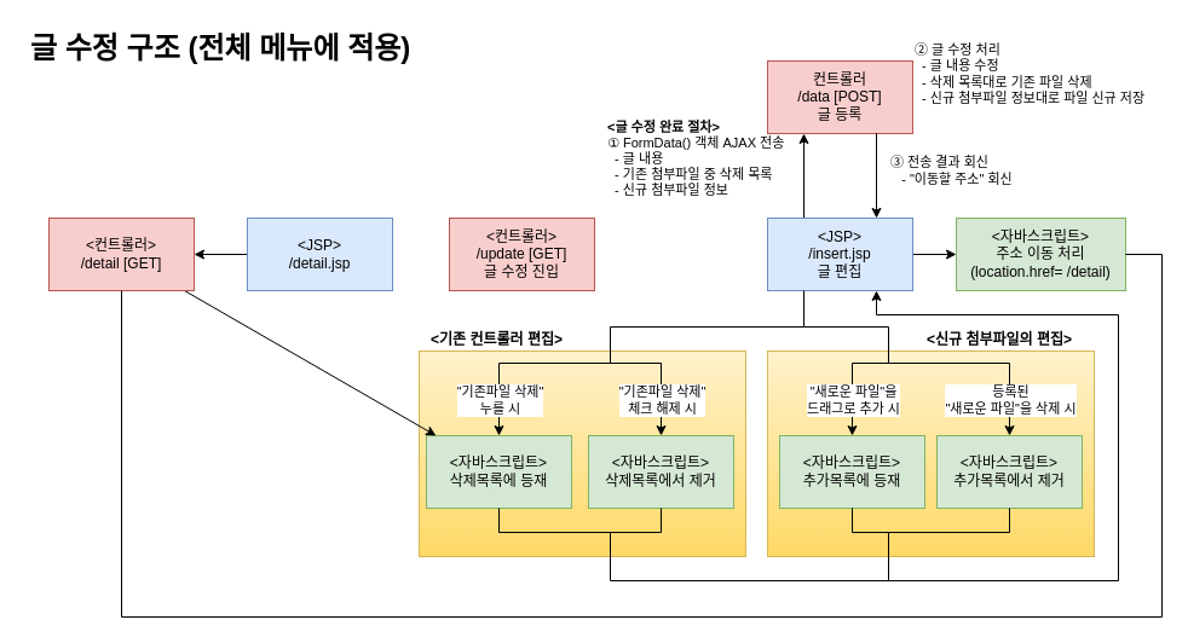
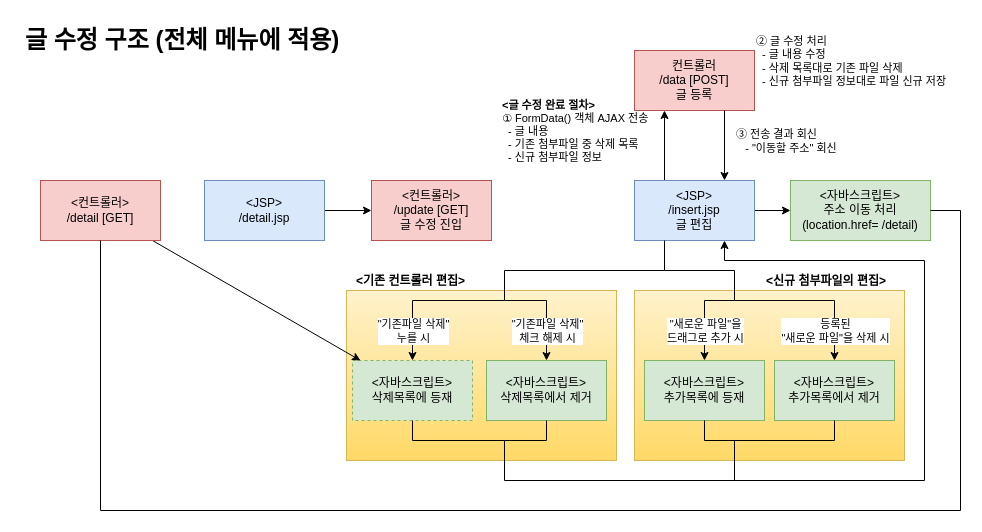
- <mxCell id="27" value="" style="edgeStyle=none;rounded=0;html=1;endArrow=classic;endFill=1;" edge="1" parent="1" source="28" target="35"><mxGeometry relative="1" as="geometry" /></mxCell>
+ <mxCell id="27" value="" style="edgeStyle=none;rounded=0;html=1;endArrow=classic;endFill=1;" edge="1" parent="1" source="28" target="5"><mxGeometry relative="1" as="geometry" /></mxCell>
- <mxCell id="17" value="&amp;lt;자바스크립트&amp;gt;&lt;br&gt;삭제목록에 등재" style="rounded=0;whiteSpace=wrap;html=1;fillColor=#d5e8d4;strokeColor=#82b366;" vertex="1" parent="1"><mxGeometry x="352" y="360" width="120" height="60" as="geometry" /></mxCell>
+ <mxCell id="17" value="&amp;lt;자바스크립트&amp;gt;&lt;br&gt;삭제목록에 등재" style="rounded=0;whiteSpace=wrap;html=1;fillColor=#d5e8d4;strokeColor=#82b366;dashed=1;" vertex="1" parent="1"><mxGeometry x="352" y="360" width="120" height="60" as="geometry" /></mxCell>
